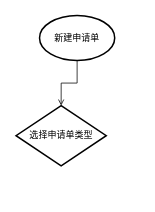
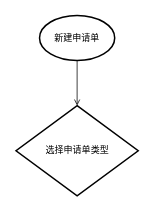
- <mxCell id="3" value="选择申请单类型" style="strokeWidth=2;html=1;shape=mxgraph.flowchart.decision;whiteSpace=wrap;" vertex="1" parent="1"><mxGeometry x="20.75" y="140" width="120" height="80" as="geometry" /></mxCell>
+ <mxCell id="3" value="选择申请单类型" style="strokeWidth=2;html=1;shape=mxgraph.flowchart.decision;whiteSpace=wrap;" vertex="1" parent="1"><mxGeometry x="20.75" y="140" width="162.5" height="120" as="geometry" /></mxCell>
